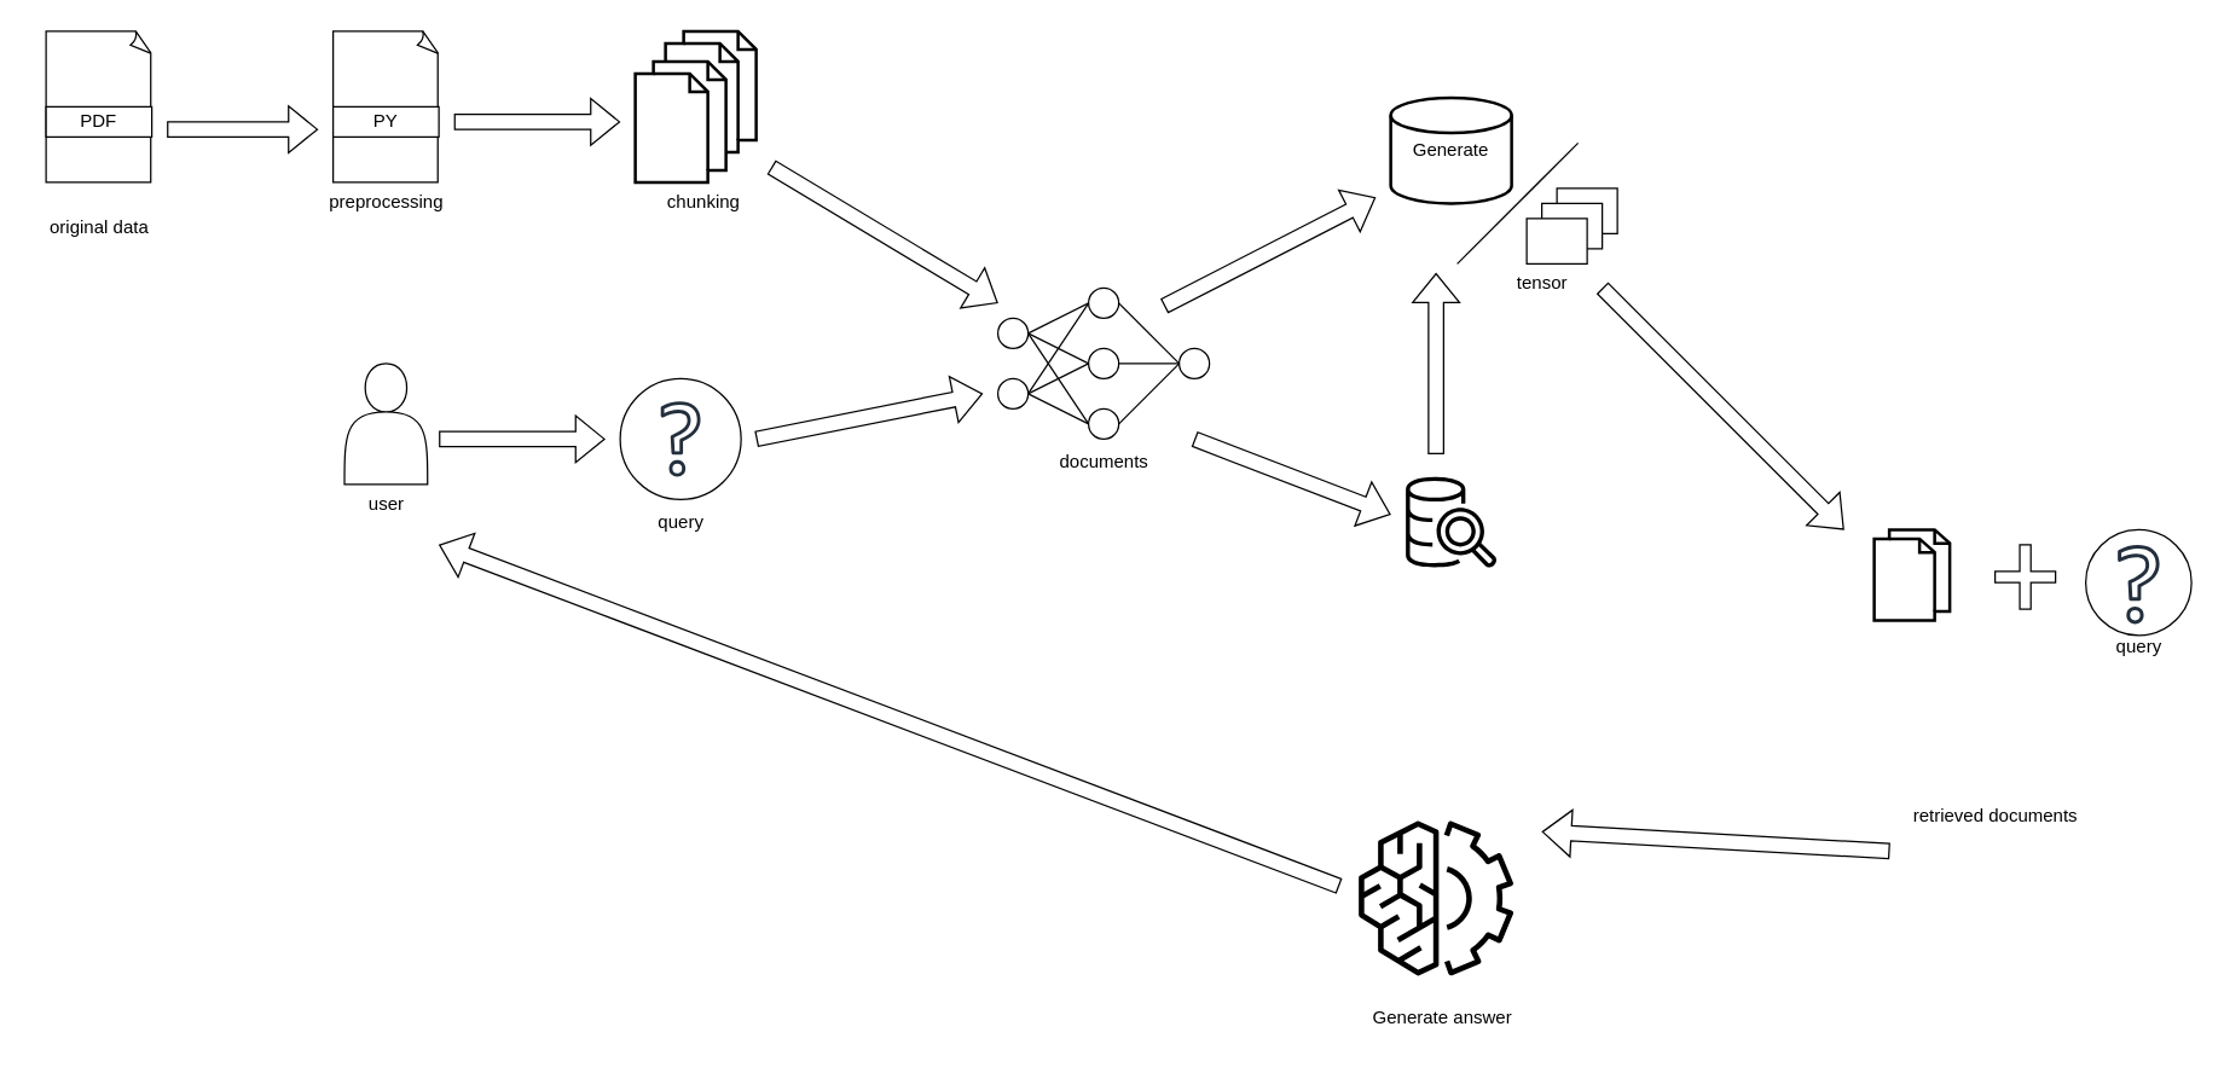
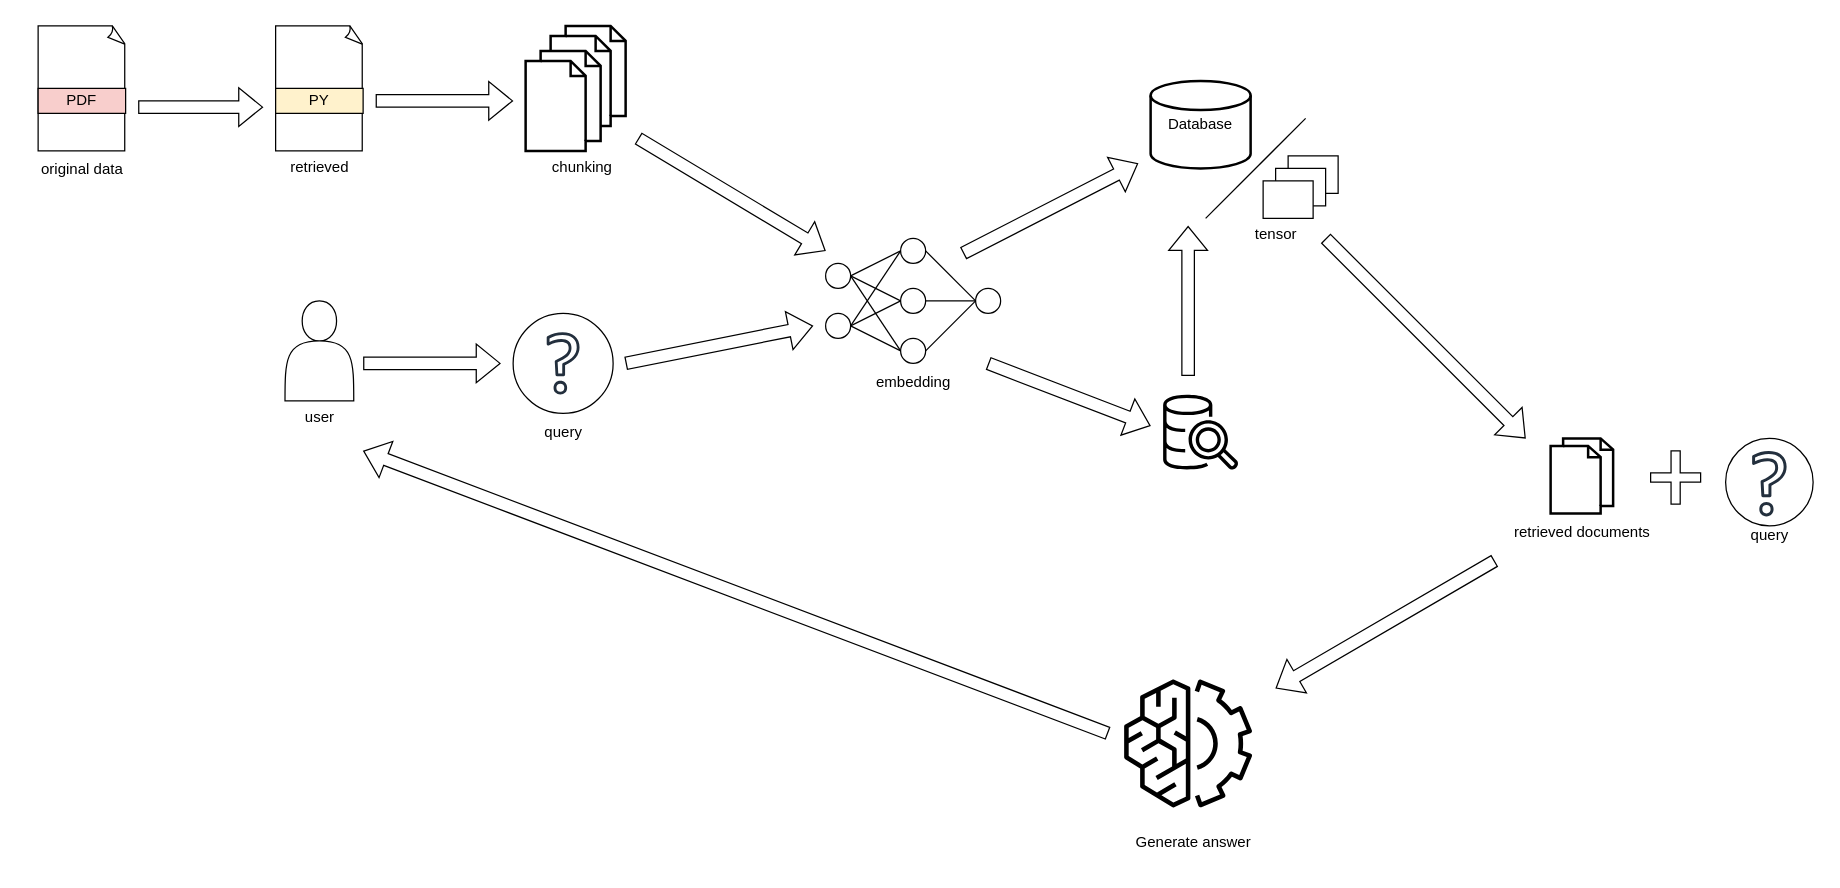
- <mxCell id="10" value="PDF" style="rounded=0;whiteSpace=wrap;html=1;" vertex="1" parent="1"><mxGeometry x="30" y="70" width="70" height="20" as="geometry" /></mxCell>
+ <mxCell id="10" value="PDF" style="rounded=0;whiteSpace=wrap;html=1;fillColor=#f8cecc;" vertex="1" parent="1"><mxGeometry x="30" y="70" width="70" height="20" as="geometry" /></mxCell>
- <mxCell id="12" value="PY" style="rounded=0;whiteSpace=wrap;html=1;" vertex="1" parent="1"><mxGeometry x="220" y="70" width="70" height="20" as="geometry" /></mxCell>
+ <mxCell id="12" value="PY" style="rounded=0;whiteSpace=wrap;html=1;fillColor=#fff2cc;" vertex="1" parent="1"><mxGeometry x="220" y="70" width="70" height="20" as="geometry" /></mxCell>
- <mxCell id="3" value="Generate" style="strokeWidth=2;html=1;shape=mxgraph.flowchart.database;whiteSpace=wrap;" vertex="1" parent="1"><mxGeometry x="920" y="64" width="80" height="70" as="geometry" /></mxCell>
+ <mxCell id="3" value="Database" style="strokeWidth=2;html=1;shape=mxgraph.flowchart.database;whiteSpace=wrap;" vertex="1" parent="1"><mxGeometry x="920" y="64" width="80" height="70" as="geometry" /></mxCell>
- <mxCell id="16" value="preprocessing" style="text;html=1;align=center;verticalAlign=middle;resizable=0;points=[];autosize=1;strokeColor=none;fillColor=none;" vertex="1" parent="1"><mxGeometry x="205" y="118" width="100" height="30" as="geometry" /></mxCell>
+ <mxCell id="16" value="retrieved" style="text;html=1;align=center;verticalAlign=middle;resizable=0;points=[];autosize=1;strokeColor=none;fillColor=none;" vertex="1" parent="1"><mxGeometry x="205" y="118" width="100" height="30" as="geometry" /></mxCell>
- <mxCell id="15" value="original data" style="text;html=1;align=center;verticalAlign=middle;resizable=0;points=[];autosize=1;strokeColor=none;fillColor=none;" vertex="1" parent="1"><mxGeometry x="20" y="135" width="90" height="30" as="geometry" /></mxCell>
+ <mxCell id="15" value="original data" style="text;html=1;align=center;verticalAlign=middle;resizable=0;points=[];autosize=1;strokeColor=none;fillColor=none;" vertex="1" parent="1"><mxGeometry y="120" width="90" height="30" as="geometry" x="20" /></mxCell>
- <mxCell id="33" value="documents" style="text;html=1;align=center;verticalAlign=middle;resizable=0;points=[];autosize=1;strokeColor=none;fillColor=none;" vertex="1" parent="1"><mxGeometry x="690" y="290" width="80" height="30" as="geometry" /></mxCell>
+ <mxCell id="33" value="embedding" style="text;html=1;align=center;verticalAlign=middle;resizable=0;points=[];autosize=1;strokeColor=none;fillColor=none;" vertex="1" parent="1"><mxGeometry x="690" y="290" width="80" height="30" as="geometry" /></mxCell>
- <mxCell id="51" value="retrieved documents" style="text;html=1;align=center;verticalAlign=middle;resizable=0;points=[];autosize=1;strokeColor=none;fillColor=none;" vertex="1" parent="1"><mxGeometry x="1255" y="525" width="130" height="30" as="geometry" /></mxCell>
+ <mxCell id="51" value="retrieved documents" style="text;html=1;align=center;verticalAlign=middle;resizable=0;points=[];autosize=1;strokeColor=none;fillColor=none;" vertex="1" parent="1"><mxGeometry x="1200" y="410" width="130" height="30" as="geometry" /></mxCell>
